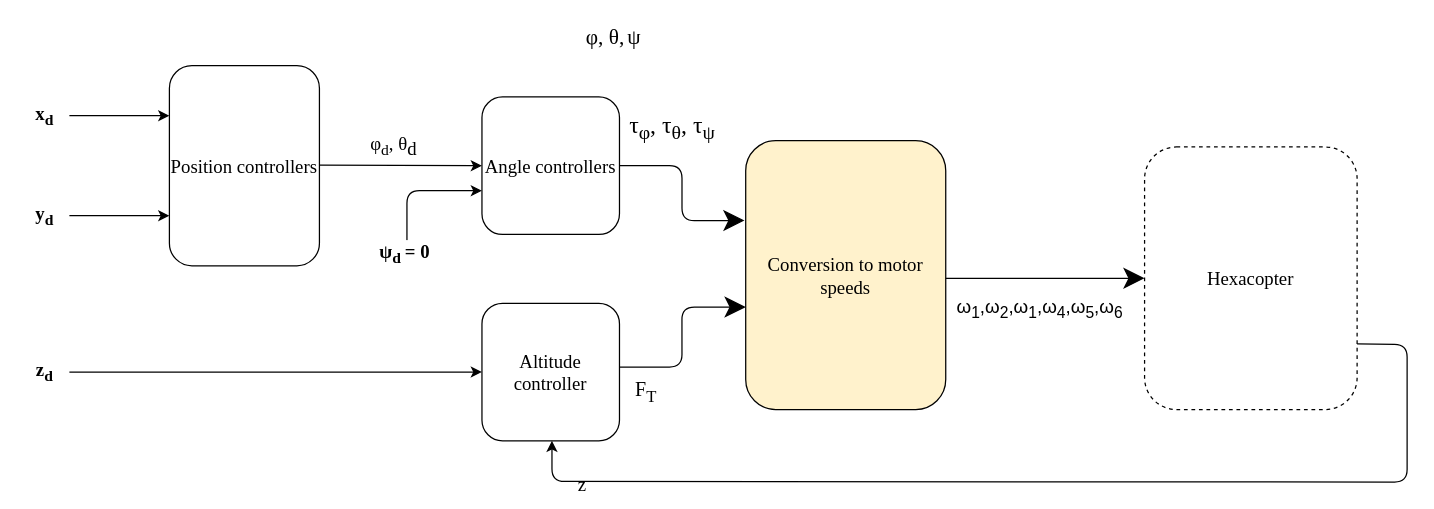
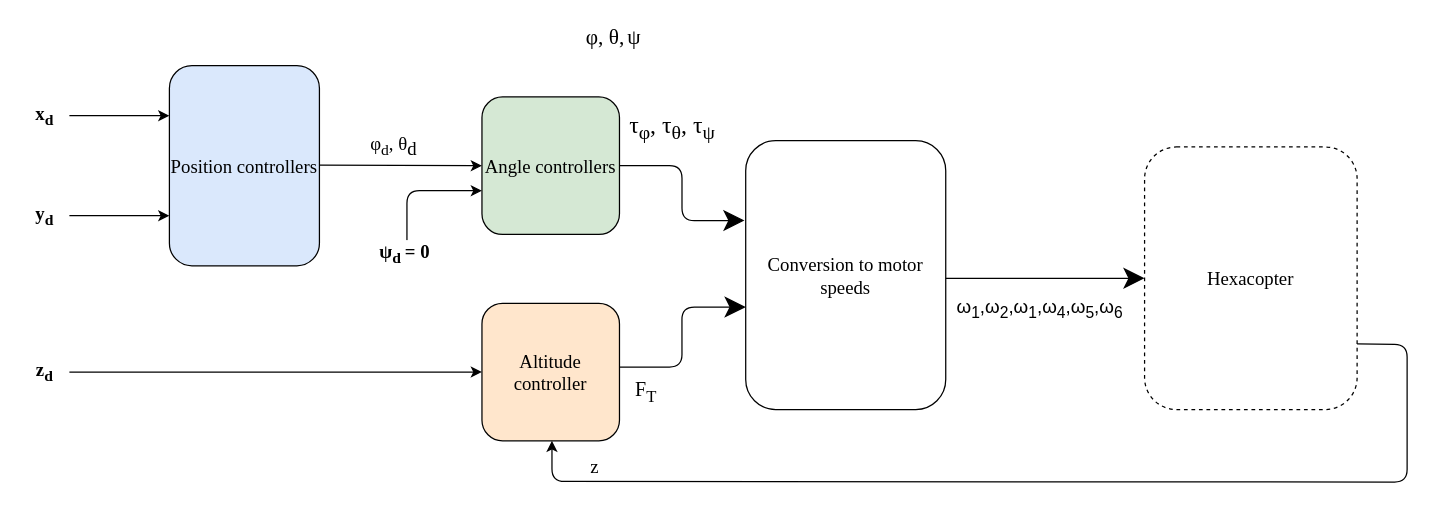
- <mxCell id="6" value="&lt;font face=&quot;Times New Roman&quot; style=&quot;font-size: 15px&quot;&gt;Position controllers&lt;/font&gt;" style="rounded=1;whiteSpace=wrap;html=1;hachureGap=4;pointerEvents=0;" parent="1" vertex="1"><mxGeometry x="135" y="52" width="120" height="160" as="geometry" /></mxCell>
+ <mxCell id="6" value="&lt;font face=&quot;Times New Roman&quot; style=&quot;font-size: 15px&quot;&gt;Position controllers&lt;/font&gt;" style="rounded=1;whiteSpace=wrap;html=1;hachureGap=4;pointerEvents=0;fillColor=#dae8fc;" parent="1" vertex="1"><mxGeometry x="135" y="52" width="120" height="160" as="geometry" /></mxCell>
- <mxCell id="4" value="&lt;font face=&quot;Times New Roman&quot; style=&quot;font-size: 15px&quot;&gt;Angle controllers&lt;/font&gt;" style="rounded=1;whiteSpace=wrap;html=1;hachureGap=4;pointerEvents=0;" parent="1" vertex="1"><mxGeometry x="385" y="77" width="110" height="110" as="geometry" /></mxCell>
+ <mxCell id="4" value="&lt;font face=&quot;Times New Roman&quot; style=&quot;font-size: 15px&quot;&gt;Angle controllers&lt;/font&gt;" style="rounded=1;whiteSpace=wrap;html=1;hachureGap=4;pointerEvents=0;fillColor=#d5e8d4;" parent="1" vertex="1"><mxGeometry x="385" y="77" width="110" height="110" as="geometry" /></mxCell>
- <mxCell id="3" value="&lt;font face=&quot;Times New Roman&quot; style=&quot;font-size: 15px&quot;&gt;Conversion to motor speeds&lt;/font&gt;" style="rounded=1;whiteSpace=wrap;html=1;hachureGap=4;pointerEvents=0;fillColor=#fff2cc;" parent="1" vertex="1"><mxGeometry x="595.96" y="112" width="160" height="215" as="geometry" /></mxCell>
+ <mxCell id="3" value="&lt;font face=&quot;Times New Roman&quot; style=&quot;font-size: 15px&quot;&gt;Conversion to motor speeds&lt;/font&gt;" style="rounded=1;whiteSpace=wrap;html=1;hachureGap=4;pointerEvents=0;" parent="1" vertex="1"><mxGeometry x="595.96" y="112" width="160" height="215" as="geometry" /></mxCell>
- <mxCell id="5" value="&lt;font face=&quot;Times New Roman&quot; style=&quot;font-size: 15px&quot;&gt;Altitude controller&lt;/font&gt;" style="rounded=1;whiteSpace=wrap;html=1;hachureGap=4;pointerEvents=0;" parent="1" vertex="1"><mxGeometry x="385" y="242" width="110" height="110" as="geometry" /></mxCell>
+ <mxCell id="5" value="&lt;font face=&quot;Times New Roman&quot; style=&quot;font-size: 15px&quot;&gt;Altitude controller&lt;/font&gt;" style="rounded=1;whiteSpace=wrap;html=1;hachureGap=4;pointerEvents=0;fillColor=#ffe6cc;" parent="1" vertex="1"><mxGeometry x="385" y="242" width="110" height="110" as="geometry" /></mxCell>
- <mxCell id="25" value="&lt;font face=&quot;Times New Roman&quot; style=&quot;font-size: 15px&quot;&gt;z&lt;/font&gt;" style="text;html=1;align=center;verticalAlign=middle;resizable=0;points=[];autosize=1;strokeColor=none;fillColor=none;" vertex="1" parent="1"><mxGeometry x="455" y="377" width="20" height="20" as="geometry" /></mxCell>
+ <mxCell id="25" value="&lt;font face=&quot;Times New Roman&quot; style=&quot;font-size: 15px&quot;&gt;z&lt;/font&gt;" style="text;html=1;align=center;verticalAlign=middle;resizable=0;points=[];autosize=1;strokeColor=none;fillColor=none;" vertex="1" parent="1"><mxGeometry x="465" y="362" width="20" height="20" as="geometry" /></mxCell>
